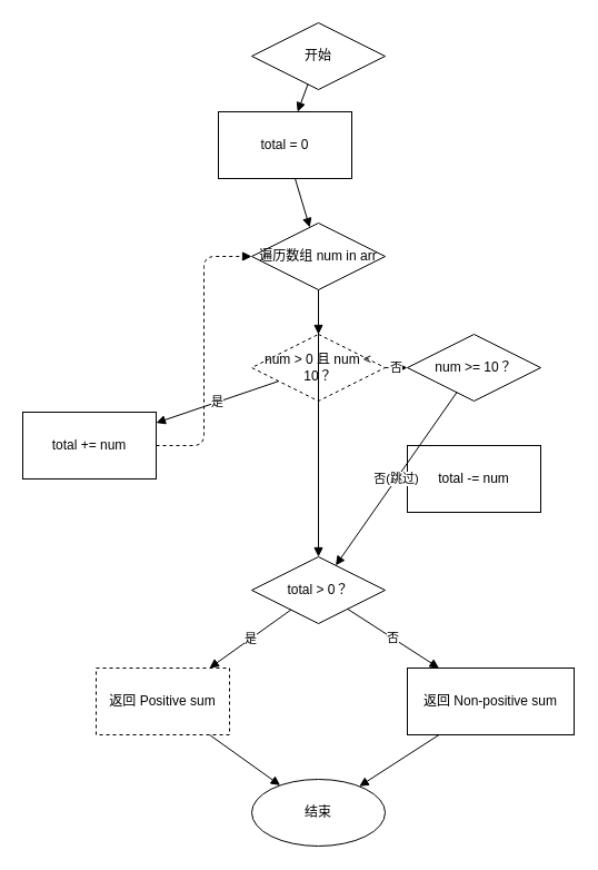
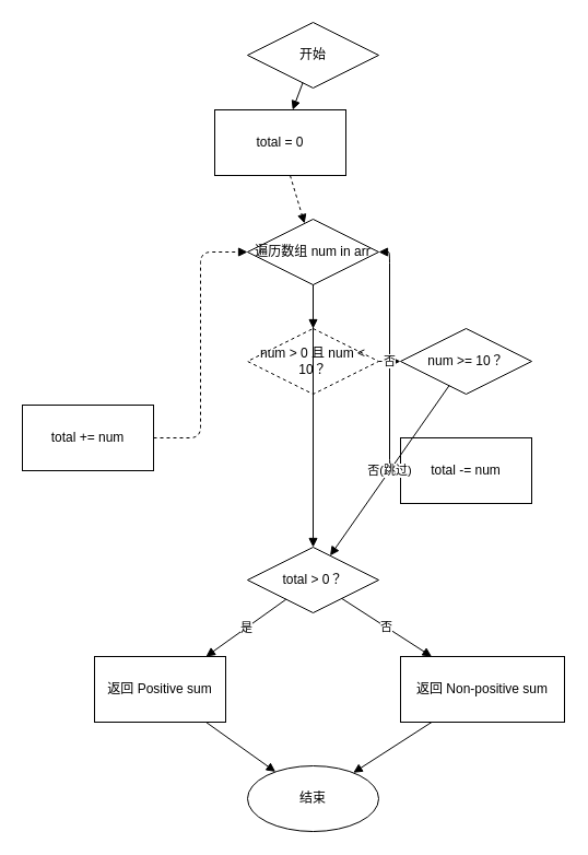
- <mxCell id="16" value="" style="endArrow=block;html=1;" edge="1" parent="1" source="3" target="4"><mxGeometry relative="1" as="geometry" /></mxCell>
+ <mxCell id="16" value="" style="endArrow=block;html=1;dashed=1;" edge="1" parent="1" source="3" target="4"><mxGeometry relative="1" as="geometry" /></mxCell>
+ <mxCell id="10" value="" style="edgeStyle=elbowEdgeStyle;endArrow=block;html=1;" edge="1" parent="1" source="8" target="4"><mxGeometry relative="1" as="geometry" /></mxCell>
- <mxCell id="18" value="是" style="endArrow=block;html=1;" edge="1" parent="1" source="5" target="6"><mxGeometry relative="1" as="geometry" /></mxCell>
- <mxCell id="12" value="返回 Positive sum" style="rounded=0;whiteSpace=wrap;html=1;dashed=1;" vertex="1" parent="1"><mxGeometry x="86" y="600" width="120" height="60" as="geometry" /></mxCell>
+ <mxCell id="12" value="返回 Positive sum" style="rounded=0;whiteSpace=wrap;html=1;" vertex="1" parent="1"><mxGeometry x="86" y="600" width="120" height="60" as="geometry" /></mxCell>
